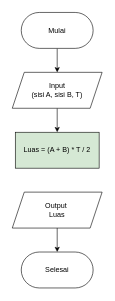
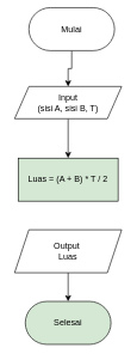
- <mxCell id="3" value="Mulai" style="rounded=1;whiteSpace=wrap;html=1;arcSize=50;" vertex="1" parent="1"><mxGeometry x="35" y="20" width="120" height="60" as="geometry" /></mxCell>
+ <mxCell id="3" value="Mulai" style="rounded=1;whiteSpace=wrap;html=1;arcSize=50;" vertex="1" parent="1"><mxGeometry x="40" y="10" width="120" height="60" as="geometry" /></mxCell>
- <mxCell id="5" value="Input &lt;br&gt;(sisi A, sisi B, T)" style="shape=parallelogram;perimeter=parallelogramPerimeter;whiteSpace=wrap;html=1;fixedSize=1;" vertex="1" parent="1"><mxGeometry x="20" y="120" width="150" height="60" as="geometry" /></mxCell>
+ <mxCell id="5" value="Input &lt;br&gt;(sisi A, sisi B, T)" style="shape=parallelogram;perimeter=parallelogramPerimeter;whiteSpace=wrap;html=1;fixedSize=1;" vertex="1" parent="1"><mxGeometry x="20" y="120" width="150" height="45" as="geometry" /></mxCell>
- <mxCell id="9" value="Selesai" style="rounded=1;whiteSpace=wrap;html=1;arcSize=50;" vertex="1" parent="1"><mxGeometry x="35" y="420" width="120" height="60" as="geometry" /></mxCell>
+ <mxCell id="9" value="Selesai" style="rounded=1;whiteSpace=wrap;html=1;arcSize=50;fillColor=#d5e8d4;" vertex="1" parent="1"><mxGeometry x="35" y="420" width="120" height="60" as="geometry" /></mxCell>
